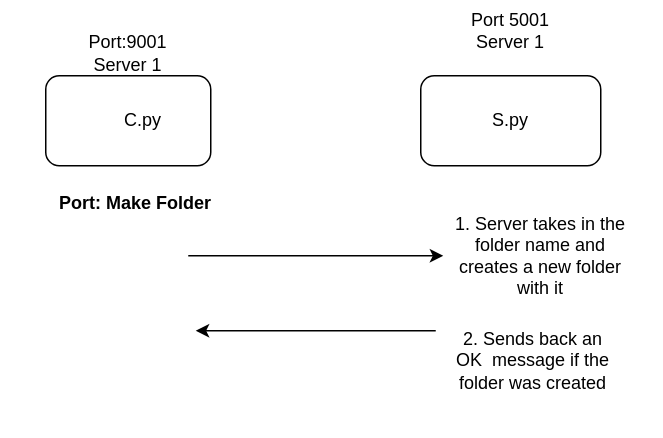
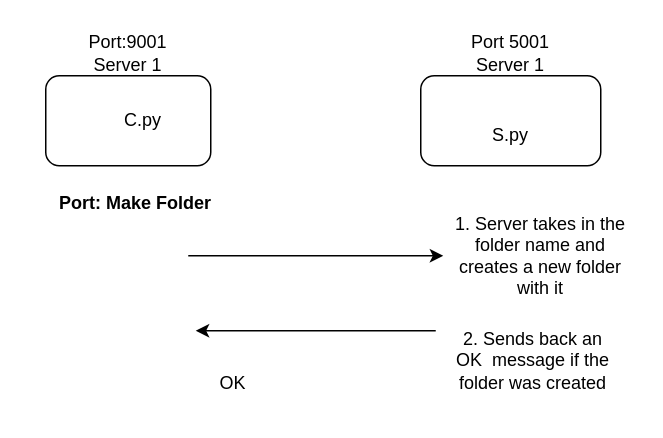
- <mxCell id="7" value="Port 5001&lt;div&gt;Server 1&lt;/div&gt;" style="text;html=1;align=center;verticalAlign=middle;whiteSpace=wrap;rounded=0;" vertex="1" parent="1"><mxGeometry x="310" y="5" width="60" height="30" as="geometry" /></mxCell>
+ <mxCell id="7" value="Port 5001&lt;div&gt;Server 1&lt;/div&gt;" style="text;html=1;align=center;verticalAlign=middle;whiteSpace=wrap;rounded=0;" vertex="1" parent="1"><mxGeometry x="310" y="20" width="60" height="30" as="geometry" /></mxCell>
- <mxCell id="5" value="S.py" style="text;html=1;align=center;verticalAlign=middle;whiteSpace=wrap;rounded=0;" vertex="1" parent="1"><mxGeometry x="310" y="65" width="60" height="30" as="geometry" /></mxCell>
+ <mxCell id="5" value="S.py" style="text;html=1;align=center;verticalAlign=middle;whiteSpace=wrap;rounded=0;" vertex="1" parent="1"><mxGeometry x="310" y="75" width="60" height="30" as="geometry" /></mxCell>
+ <mxCell id="13" value="OK" style="text;html=1;align=center;verticalAlign=middle;whiteSpace=wrap;rounded=0;" vertex="1" parent="1"><mxGeometry x="125" y="240" width="60" height="30" as="geometry" /></mxCell>
